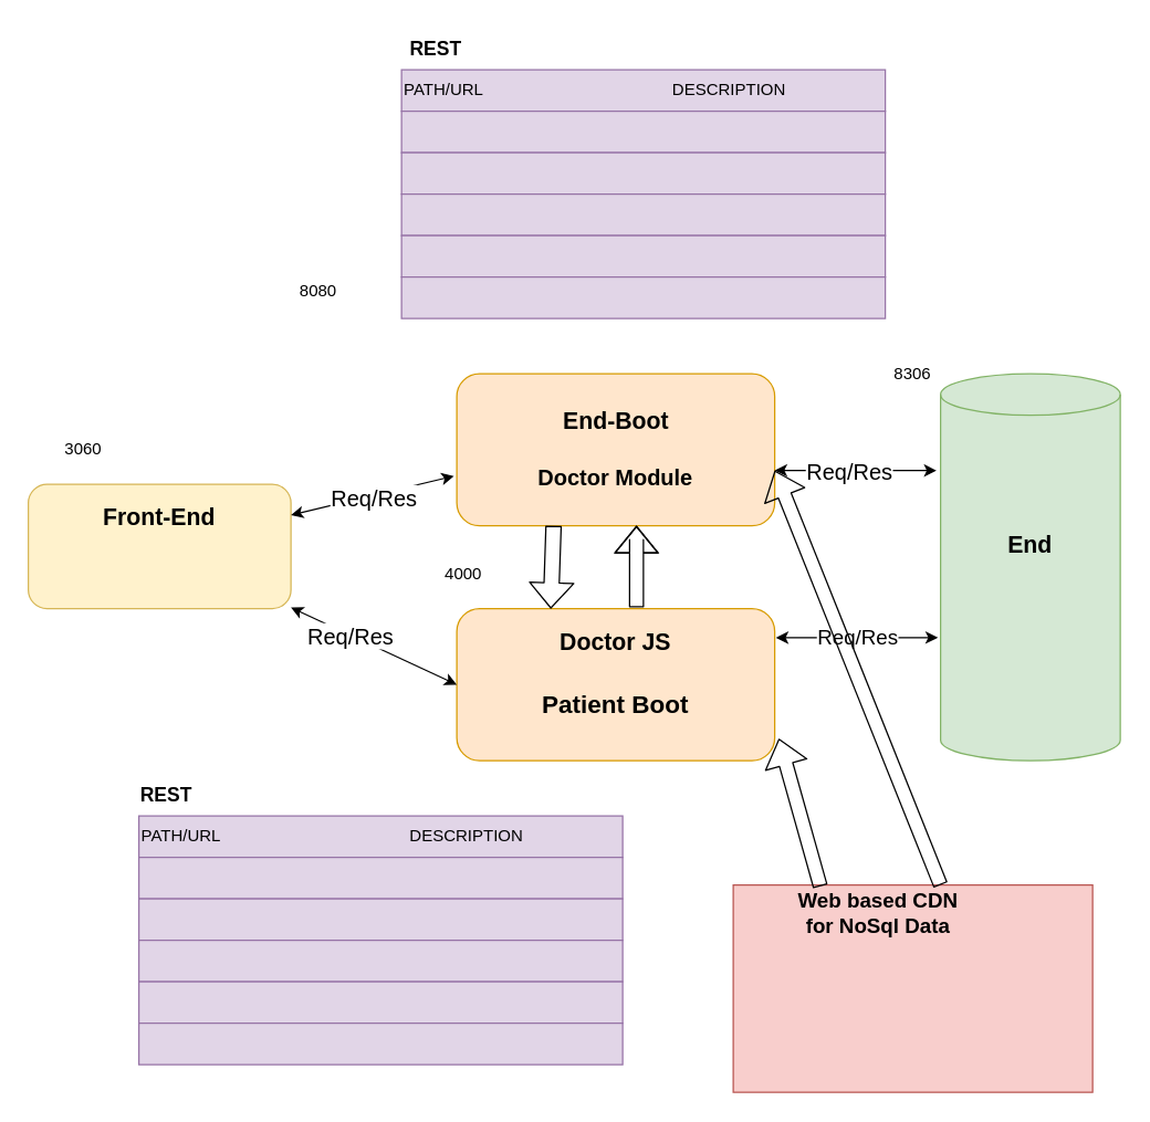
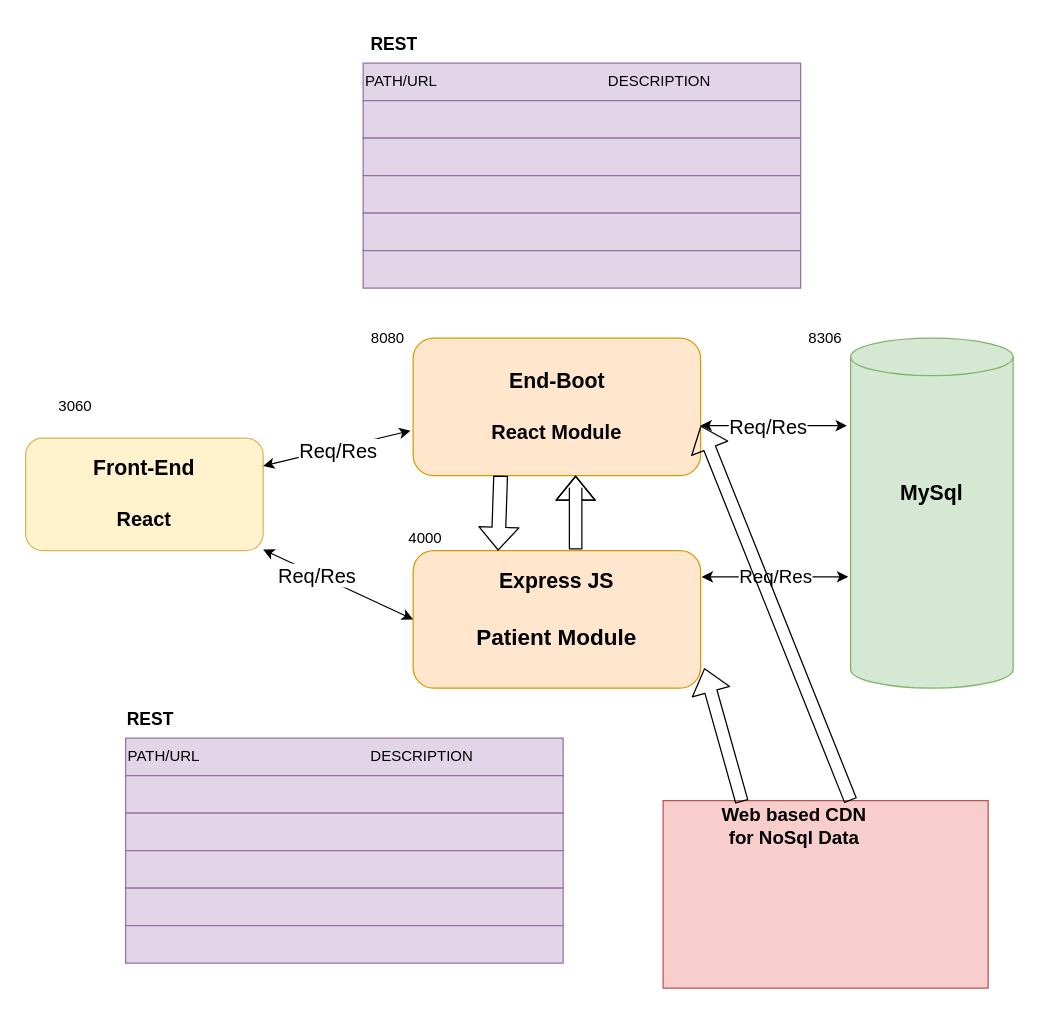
- <mxCell id="40" value="8080" style="text;html=1;strokeColor=none;fillColor=none;align=center;verticalAlign=middle;whiteSpace=wrap;rounded=0;" vertex="1" parent="1"><mxGeometry x="210" y="200" width="40" height="20" as="geometry" /></mxCell>
+ <mxCell id="40" value="8080" style="text;html=1;strokeColor=none;fillColor=none;align=center;verticalAlign=middle;whiteSpace=wrap;rounded=0;" vertex="1" parent="1"><mxGeometry x="290" y="260" width="40" height="20" as="geometry" /></mxCell>
- <mxCell id="7" value="&lt;span style=&quot;font-size: 16px&quot;&gt;&lt;b&gt;Doctor Module&lt;/b&gt;&lt;/span&gt;" style="text;html=1;strokeColor=none;fillColor=none;align=center;verticalAlign=middle;whiteSpace=wrap;rounded=0;" parent="1" vertex="1"><mxGeometry x="375" y="330" width="140" height="30" as="geometry" /></mxCell>
+ <mxCell id="7" value="&lt;span style=&quot;font-size: 16px&quot;&gt;&lt;b&gt;React Module&lt;/b&gt;&lt;/span&gt;" style="text;html=1;strokeColor=none;fillColor=none;align=center;verticalAlign=middle;whiteSpace=wrap;rounded=0;" parent="1" vertex="1"><mxGeometry x="375" y="330" width="140" height="30" as="geometry" /></mxCell>
- <mxCell id="11" value="&lt;font style=&quot;font-size: 17px&quot;&gt;&lt;b&gt;End&lt;/b&gt;&lt;/font&gt;" style="text;html=1;strokeColor=none;fillColor=none;align=center;verticalAlign=middle;whiteSpace=wrap;rounded=0;" parent="1" vertex="1"><mxGeometry x="690" y="370" width="110" height="50" as="geometry" /></mxCell>
+ <mxCell id="11" value="&lt;font style=&quot;font-size: 17px&quot;&gt;&lt;b&gt;MySql&lt;/b&gt;&lt;/font&gt;" style="text;html=1;strokeColor=none;fillColor=none;align=center;verticalAlign=middle;whiteSpace=wrap;rounded=0;" parent="1" vertex="1"><mxGeometry x="690" y="370" width="110" height="50" as="geometry" /></mxCell>
+ <mxCell id="20" value="&lt;font style=&quot;font-size: 16px&quot;&gt;&lt;b&gt;React&lt;/b&gt;&lt;/font&gt;" style="text;html=1;strokeColor=none;fillColor=none;align=center;verticalAlign=middle;whiteSpace=wrap;rounded=0;" parent="1" vertex="1"><mxGeometry x="50" y="400" width="130" height="30" as="geometry" /></mxCell>
- <mxCell id="41" value="4000" style="text;html=1;strokeColor=none;fillColor=none;align=center;verticalAlign=middle;whiteSpace=wrap;rounded=0;" vertex="1" parent="1"><mxGeometry x="315" y="405" width="40" height="20" as="geometry" /></mxCell>
+ <mxCell id="41" value="4000" style="text;html=1;strokeColor=none;fillColor=none;align=center;verticalAlign=middle;whiteSpace=wrap;rounded=0;" vertex="1" parent="1"><mxGeometry x="320" y="420" width="40" height="20" as="geometry" /></mxCell>
- <mxCell id="8" value="&lt;font style=&quot;font-size: 17px&quot;&gt;&lt;b&gt;Doctor JS&lt;/b&gt;&lt;/font&gt;" style="text;html=1;strokeColor=none;fillColor=none;align=center;verticalAlign=middle;whiteSpace=wrap;rounded=0;" parent="1" vertex="1"><mxGeometry x="390" y="450" width="110" height="30" as="geometry" /></mxCell>
+ <mxCell id="8" value="&lt;font style=&quot;font-size: 17px&quot;&gt;&lt;b&gt;Express JS&lt;/b&gt;&lt;/font&gt;" style="text;html=1;strokeColor=none;fillColor=none;align=center;verticalAlign=middle;whiteSpace=wrap;rounded=0;" parent="1" vertex="1"><mxGeometry x="390" y="450" width="110" height="30" as="geometry" /></mxCell>
- <mxCell id="9" value="&lt;font style=&quot;font-size: 18px&quot;&gt;&lt;b&gt;Patient Boot&lt;/b&gt;&lt;/font&gt;" style="text;html=1;strokeColor=none;fillColor=none;align=center;verticalAlign=middle;whiteSpace=wrap;rounded=0;" parent="1" vertex="1"><mxGeometry x="380" y="490" width="130" height="40" as="geometry" /></mxCell>
+ <mxCell id="9" value="&lt;font style=&quot;font-size: 18px&quot;&gt;&lt;b&gt;Patient Module&lt;/b&gt;&lt;/font&gt;" style="text;html=1;strokeColor=none;fillColor=none;align=center;verticalAlign=middle;whiteSpace=wrap;rounded=0;" parent="1" vertex="1"><mxGeometry x="380" y="490" width="130" height="40" as="geometry" /></mxCell>
